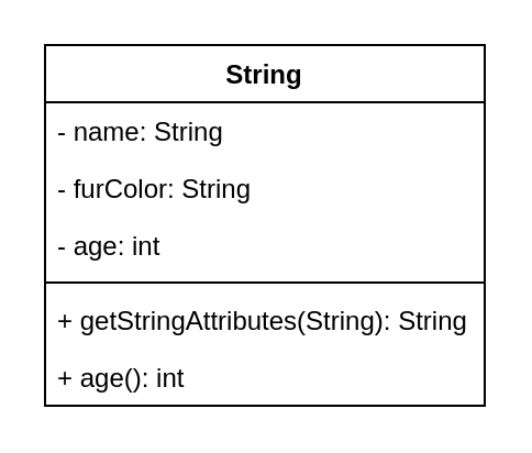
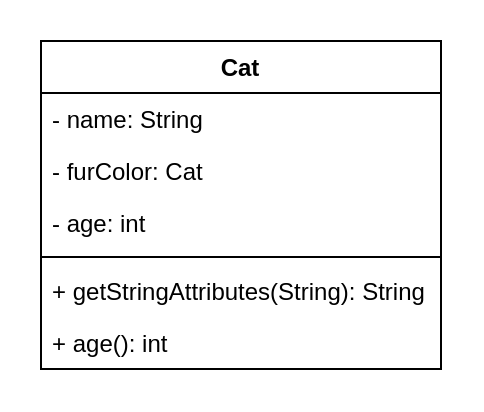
- <mxCell id="2" value="String" style="swimlane;fontStyle=1;align=center;verticalAlign=top;childLayout=stackLayout;horizontal=1;startSize=26;horizontalStack=0;resizeParent=1;resizeParentMax=0;resizeLast=0;collapsible=1;marginBottom=0;" parent="1" vertex="1"><mxGeometry x="20" y="20" width="200" height="164" as="geometry"><mxRectangle x="500" y="110" width="100" height="26" as="alternateBounds" /></mxGeometry></mxCell>
+ <mxCell id="2" value="Cat" style="swimlane;fontStyle=1;align=center;verticalAlign=top;childLayout=stackLayout;horizontal=1;startSize=26;horizontalStack=0;resizeParent=1;resizeParentMax=0;resizeLast=0;collapsible=1;marginBottom=0;" parent="1" vertex="1"><mxGeometry x="20" y="20" width="200" height="164" as="geometry"><mxRectangle x="500" y="110" width="100" height="26" as="alternateBounds" /></mxGeometry></mxCell>
- <mxCell id="4" value="- furColor: String" style="text;strokeColor=none;fillColor=none;align=left;verticalAlign=top;spacingLeft=4;spacingRight=4;overflow=hidden;rotatable=0;points=[[0,0.5],[1,0.5]];portConstraint=eastwest;" parent="2" vertex="1"><mxGeometry y="52" width="200" height="26" as="geometry" /></mxCell>
+ <mxCell id="4" value="- furColor: Cat" style="text;strokeColor=none;fillColor=none;align=left;verticalAlign=top;spacingLeft=4;spacingRight=4;overflow=hidden;rotatable=0;points=[[0,0.5],[1,0.5]];portConstraint=eastwest;" parent="2" vertex="1"><mxGeometry y="52" width="200" height="26" as="geometry" /></mxCell>
